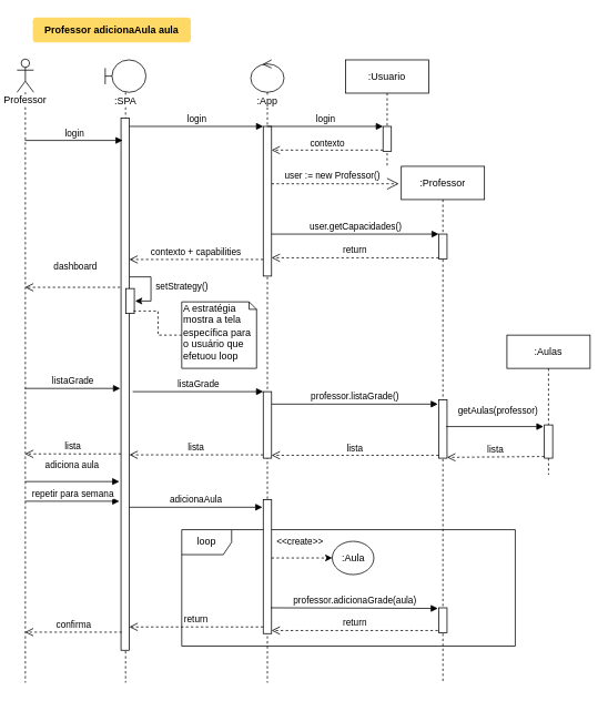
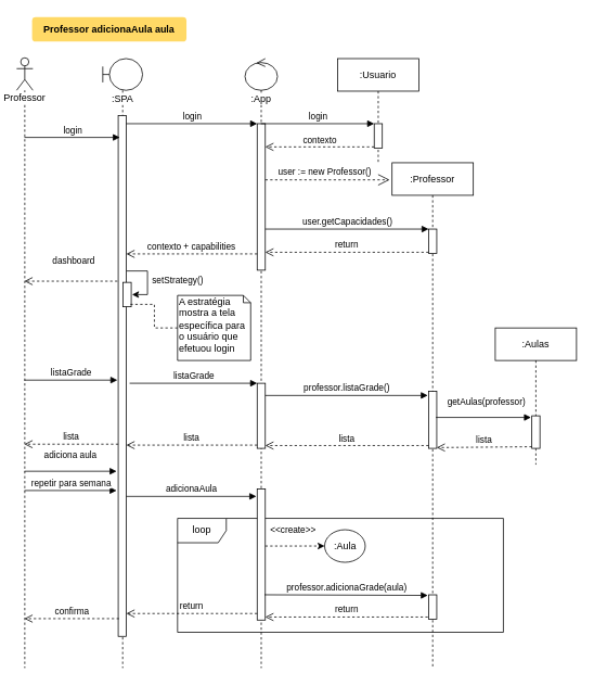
- <mxCell id="28" value="&lt;blockquote style=&quot;margin: 0 0 0 40px ; border: none ; padding: 0px&quot;&gt;&lt;/blockquote&gt;&lt;span&gt;A estratégia&lt;/span&gt;&lt;br&gt;&lt;blockquote style=&quot;margin: 0 0 0 40px ; border: none ; padding: 0px&quot;&gt;&lt;/blockquote&gt;&lt;span&gt;mostra a tela específica para&lt;/span&gt;&lt;br&gt;&lt;blockquote style=&quot;margin: 0 0 0 40px ; border: none ; padding: 0px&quot;&gt; &lt;/blockquote&gt;&lt;span&gt;o usuário que&lt;/span&gt;&lt;br&gt; efetuou loop" style="shape=note;whiteSpace=wrap;html=1;size=9;verticalAlign=top;align=left;spacingTop=-6;" parent="1" vertex="1"><mxGeometry x="218" y="362" width="90" height="80" as="geometry" /></mxCell>
+ <mxCell id="28" value="&lt;blockquote style=&quot;margin: 0 0 0 40px ; border: none ; padding: 0px&quot;&gt;&lt;/blockquote&gt;&lt;span&gt;A estratégia&lt;/span&gt;&lt;br&gt;&lt;blockquote style=&quot;margin: 0 0 0 40px ; border: none ; padding: 0px&quot;&gt;&lt;/blockquote&gt;&lt;span&gt;mostra a tela específica para&lt;/span&gt;&lt;br&gt;&lt;blockquote style=&quot;margin: 0 0 0 40px ; border: none ; padding: 0px&quot;&gt; &lt;/blockquote&gt;&lt;span&gt;o usuário que&lt;/span&gt;&lt;br&gt; efetuou login" style="shape=note;whiteSpace=wrap;html=1;size=9;verticalAlign=top;align=left;spacingTop=-6;" parent="1" vertex="1"><mxGeometry x="218" y="362" width="90" height="80" as="geometry" /></mxCell>
